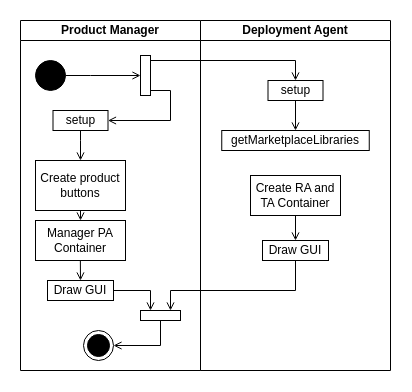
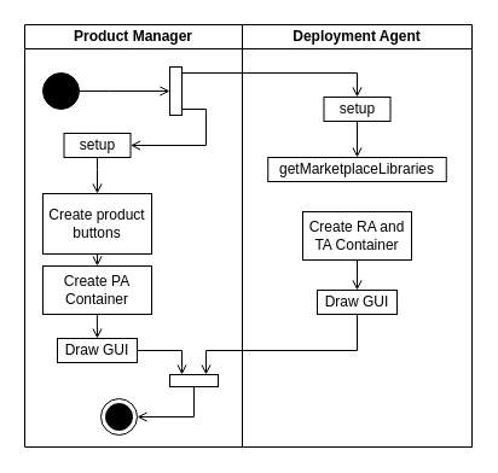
- <mxCell id="12" value="Manager PA Container" style="rounded=0;whiteSpace=wrap;html=1;" vertex="1" parent="2"><mxGeometry x="15" y="200" width="90" height="40" as="geometry" /></mxCell>
+ <mxCell id="12" value="Create PA Container" style="rounded=0;whiteSpace=wrap;html=1;" vertex="1" parent="2"><mxGeometry x="15" y="200" width="90" height="40" as="geometry" /></mxCell>
